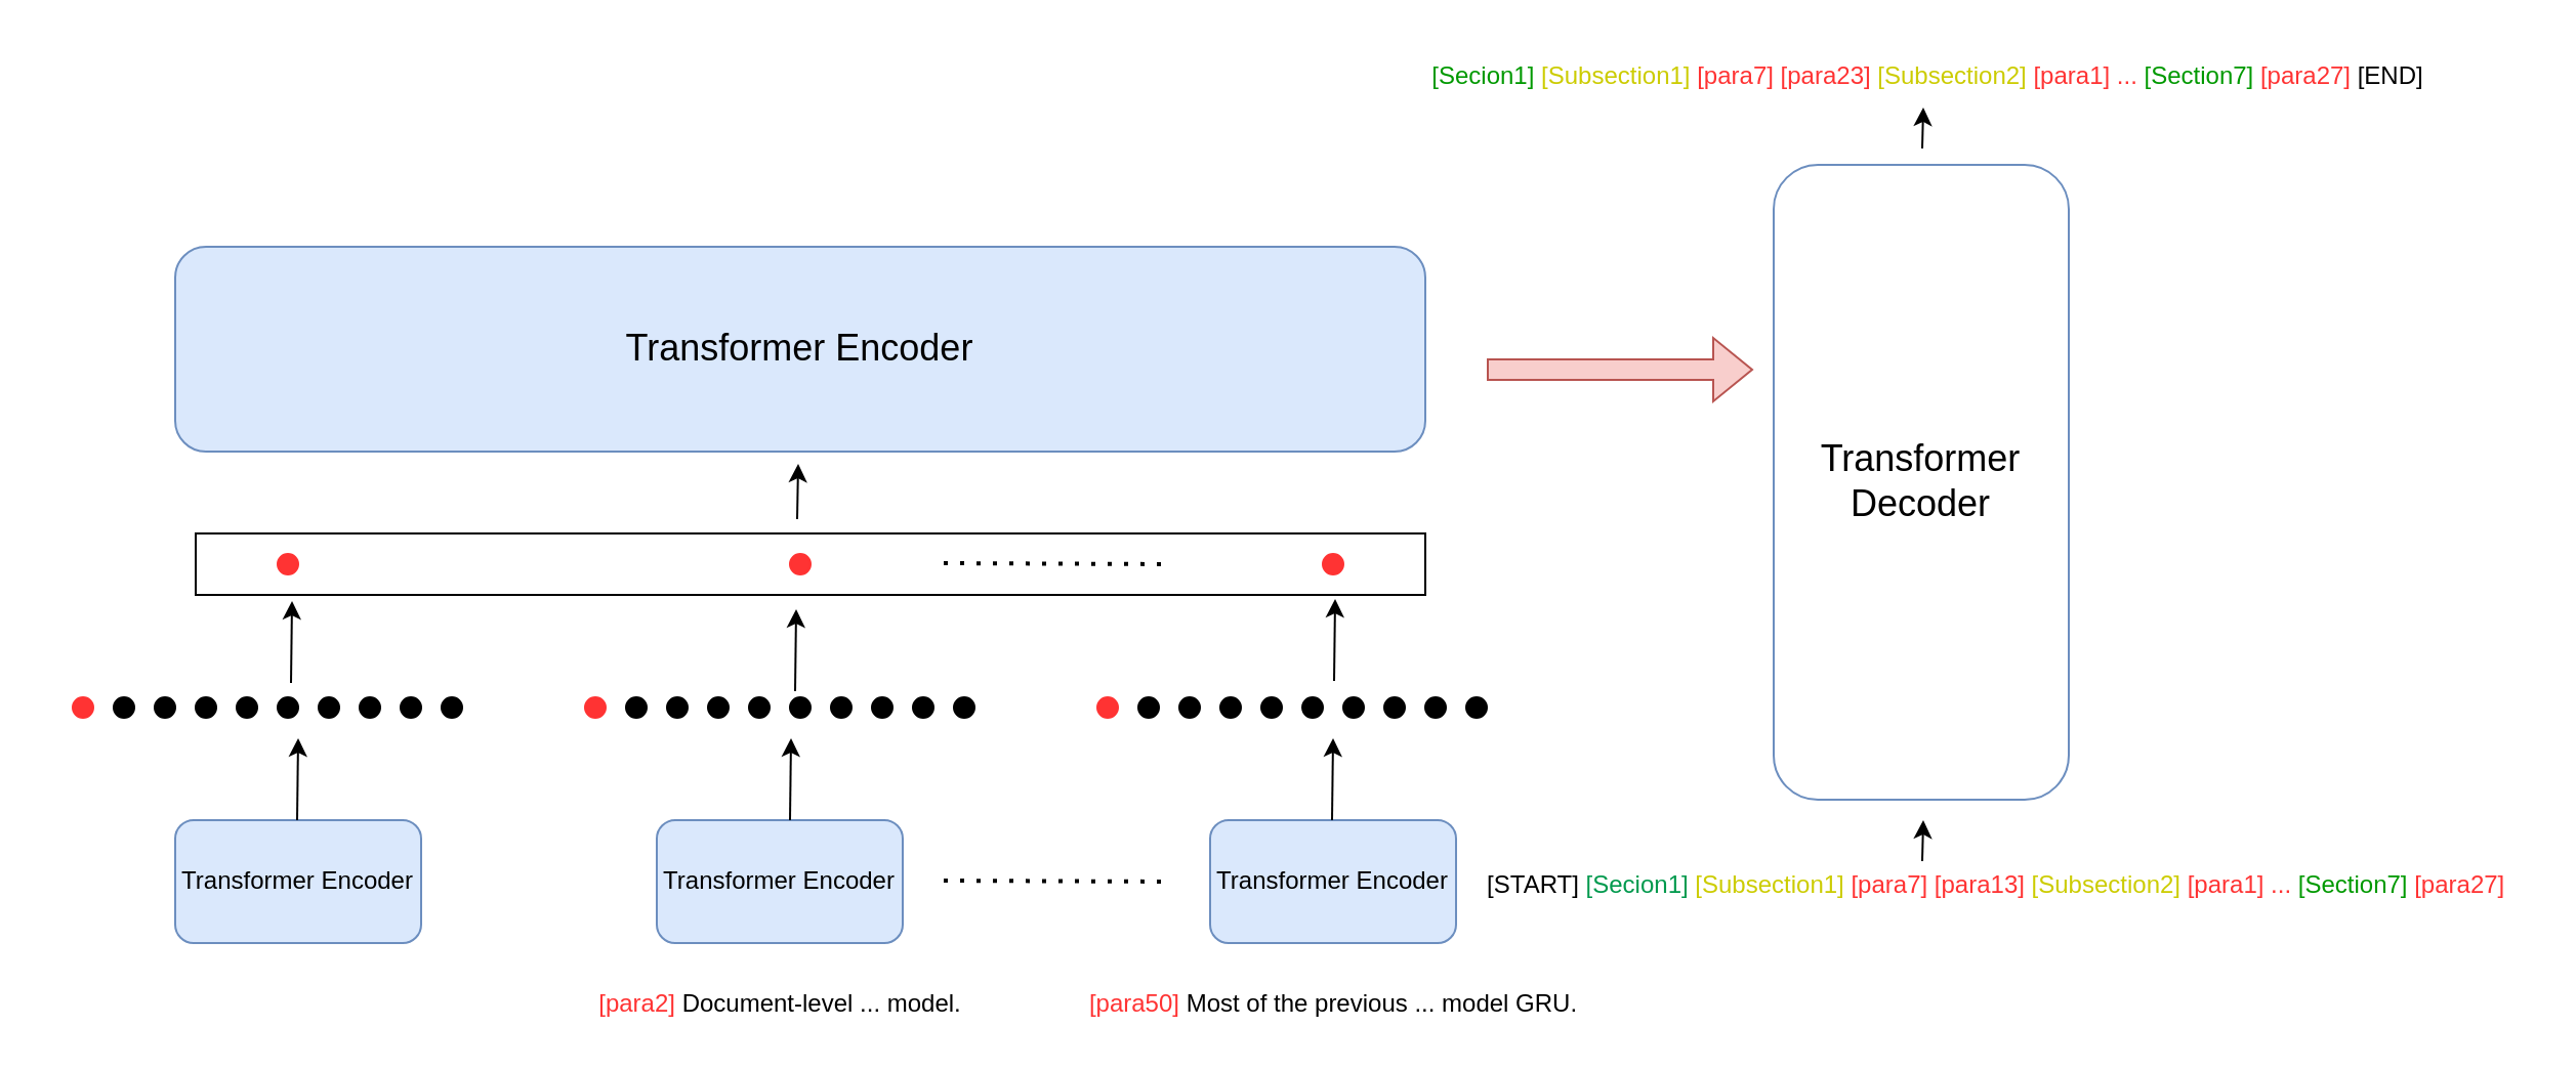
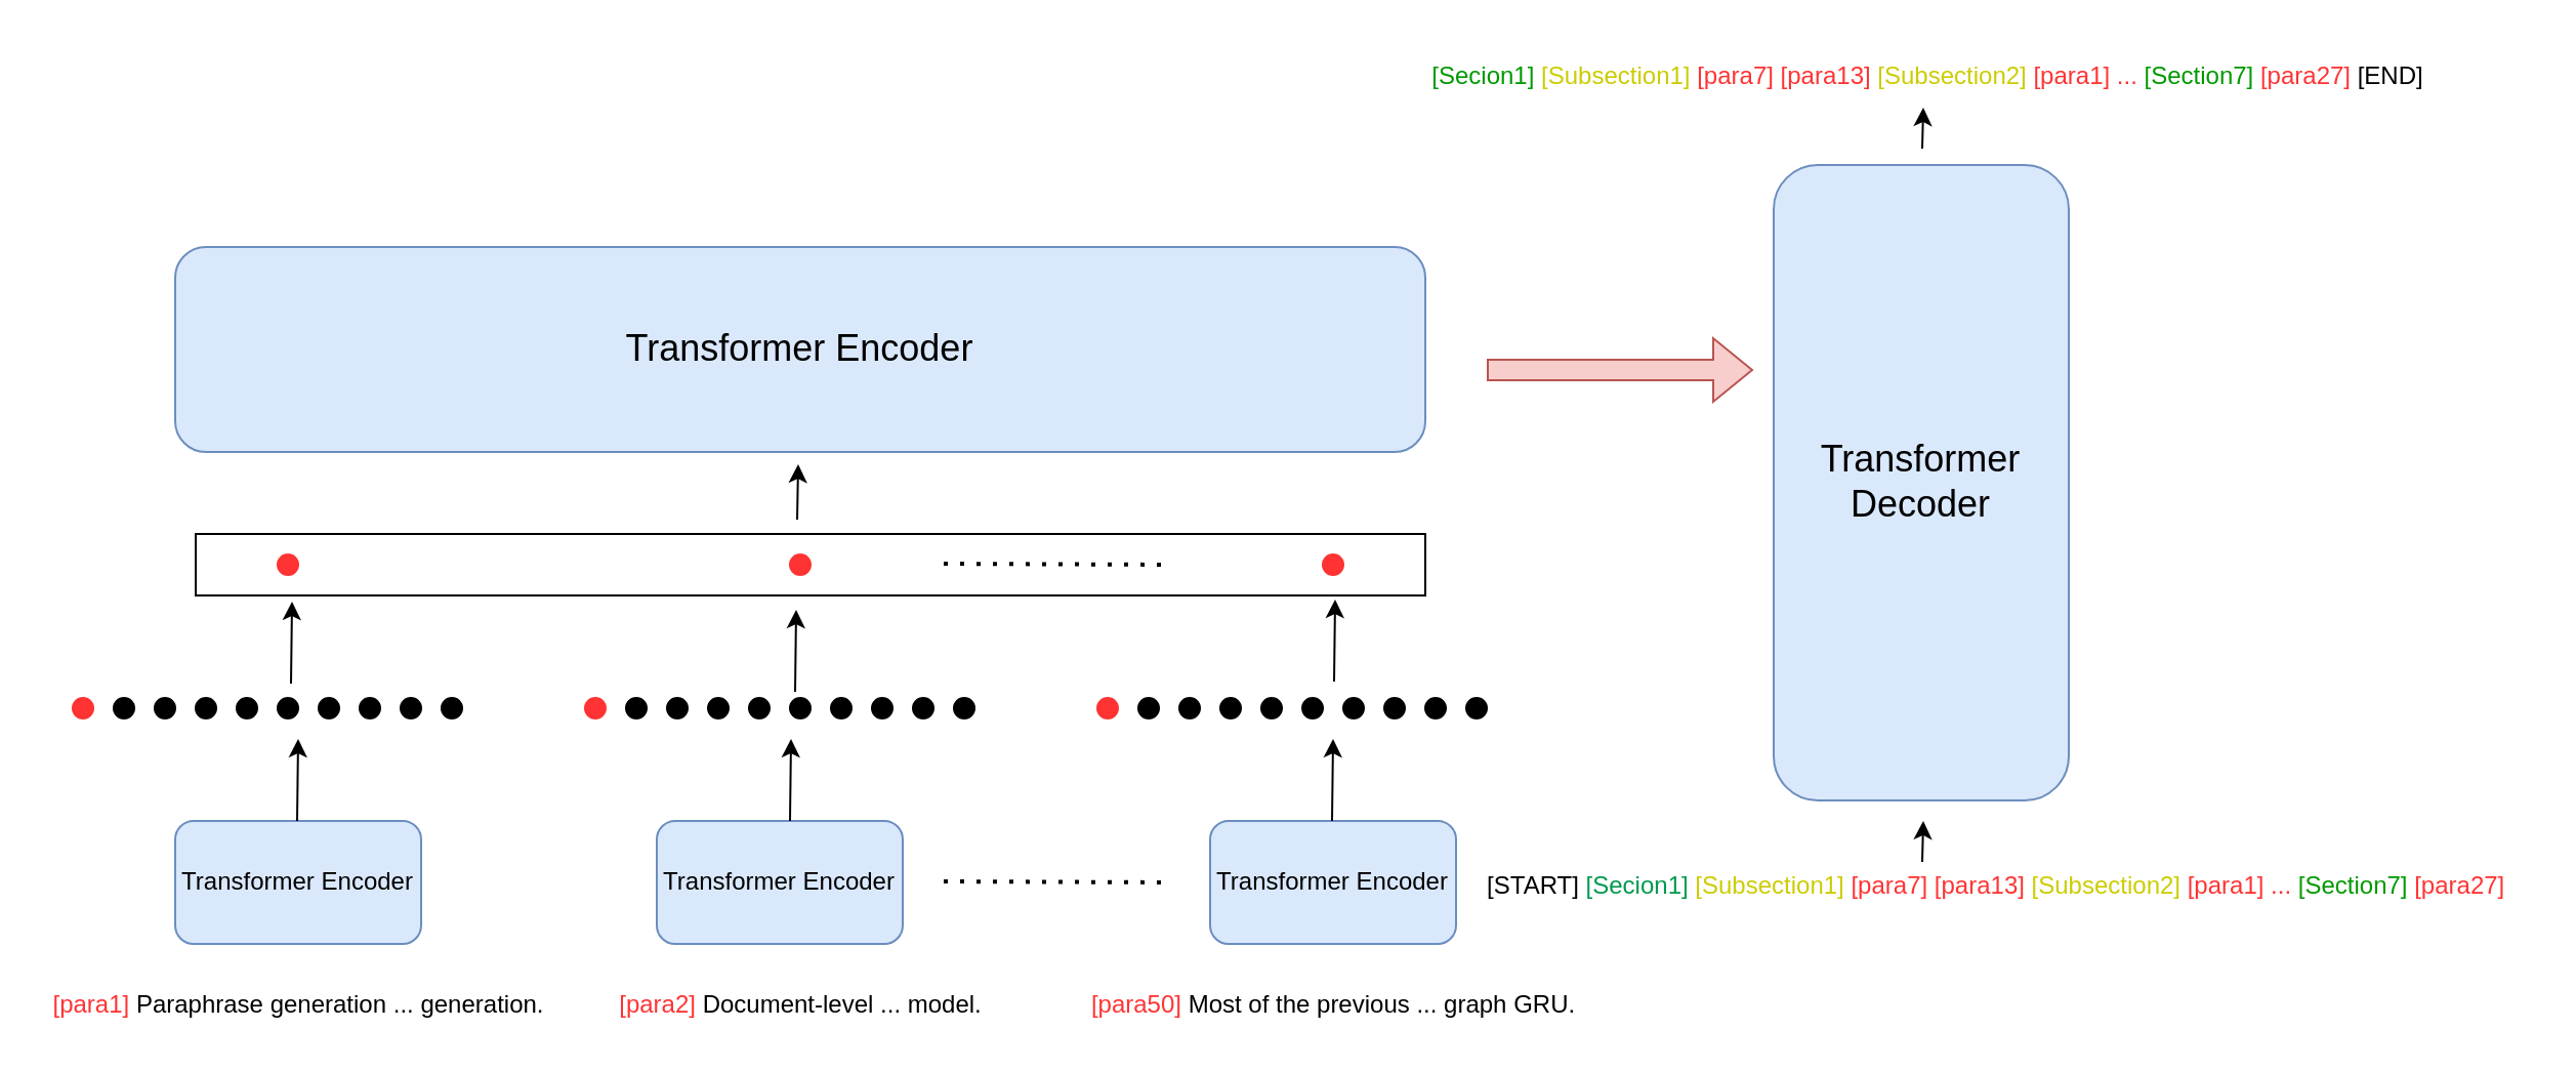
- <mxCell id="53" value="&lt;font style=&quot;font-size: 12px&quot;&gt;&lt;font color=&quot;#009900&quot;&gt;[Secion1]&lt;/font&gt; &lt;font color=&quot;#cccc00&quot;&gt;[Subsection1]&lt;/font&gt; [para7] [para23] &lt;font color=&quot;#cccc00&quot;&gt;[Subsection2]&lt;/font&gt; [para1] ... &lt;font color=&quot;#009900&quot;&gt;[Section7]&lt;/font&gt; [para27] &lt;font color=&quot;#000000&quot;&gt;[END]&lt;/font&gt;&lt;/font&gt;" style="text;html=1;align=center;verticalAlign=middle;resizable=0;points=[];autosize=1;strokeColor=none;fillColor=none;fontSize=18;fontColor=#FF3333;" parent="1" vertex="1"><mxGeometry x="690" y="20" width="500" height="30" as="geometry" /></mxCell>
+ <mxCell id="53" value="&lt;font style=&quot;font-size: 12px&quot;&gt;&lt;font color=&quot;#009900&quot;&gt;[Secion1]&lt;/font&gt; &lt;font color=&quot;#cccc00&quot;&gt;[Subsection1]&lt;/font&gt; [para7] [para13] &lt;font color=&quot;#cccc00&quot;&gt;[Subsection2]&lt;/font&gt; [para1] ... &lt;font color=&quot;#009900&quot;&gt;[Section7]&lt;/font&gt; [para27] &lt;font color=&quot;#000000&quot;&gt;[END]&lt;/font&gt;&lt;/font&gt;" style="text;html=1;align=center;verticalAlign=middle;resizable=0;points=[];autosize=1;strokeColor=none;fillColor=none;fontSize=18;fontColor=#FF3333;" parent="1" vertex="1"><mxGeometry x="690" y="20" width="500" height="30" as="geometry" /></mxCell>
- <mxCell id="52" value="&lt;font style=&quot;font-size: 18px&quot;&gt;Transformer Decoder&lt;/font&gt;" style="rounded=1;whiteSpace=wrap;html=1;strokeColor=#6c8ebf;fillColor=#ffffff;" parent="1" vertex="1"><mxGeometry x="865" y="80" width="144" height="310" as="geometry" /></mxCell>
+ <mxCell id="52" value="&lt;font style=&quot;font-size: 18px&quot;&gt;Transformer Decoder&lt;/font&gt;" style="rounded=1;whiteSpace=wrap;html=1;strokeColor=#6c8ebf;fillColor=#dae8fc;" parent="1" vertex="1"><mxGeometry x="865" y="80" width="144" height="310" as="geometry" /></mxCell>
+ <mxCell id="7" value="&lt;font color=&quot;#ff3333&quot;&gt;[para1]&lt;/font&gt; Paraphrase generation ... generation." style="text;html=1;align=center;verticalAlign=middle;resizable=0;points=[];autosize=1;strokeColor=none;fillColor=none;" parent="1" vertex="1"><mxGeometry x="20" y="480" width="250" height="20" as="geometry" /></mxCell>
- <mxCell id="8" value="&lt;font color=&quot;#ff3333&quot;&gt;[para2]&lt;/font&gt; Document-level ... model." style="text;html=1;align=center;verticalAlign=middle;resizable=0;points=[];autosize=1;strokeColor=none;fillColor=none;" parent="1" vertex="1"><mxGeometry x="285" y="480" width="190" height="20" as="geometry" /></mxCell>
+ <mxCell id="8" value="&lt;font color=&quot;#ff3333&quot;&gt;[para2]&lt;/font&gt; Document-level ... model." style="text;html=1;align=center;verticalAlign=middle;resizable=0;points=[];autosize=1;strokeColor=none;fillColor=none;" parent="1" vertex="1"><mxGeometry x="295" y="480" width="190" height="20" as="geometry" /></mxCell>
- <mxCell id="9" value="&lt;font color=&quot;#ff3333&quot;&gt;[para50]&lt;/font&gt; Most of the previous ... model GRU." style="text;html=1;align=center;verticalAlign=middle;resizable=0;points=[];autosize=1;strokeColor=none;fillColor=none;" parent="1" vertex="1"><mxGeometry x="525" y="480" width="250" height="20" as="geometry" /></mxCell>
+ <mxCell id="9" value="&lt;font color=&quot;#ff3333&quot;&gt;[para50]&lt;/font&gt; Most of the previous ... graph GRU." style="text;html=1;align=center;verticalAlign=middle;resizable=0;points=[];autosize=1;strokeColor=none;fillColor=none;" parent="1" vertex="1"><mxGeometry x="525" y="480" width="250" height="20" as="geometry" /></mxCell>
